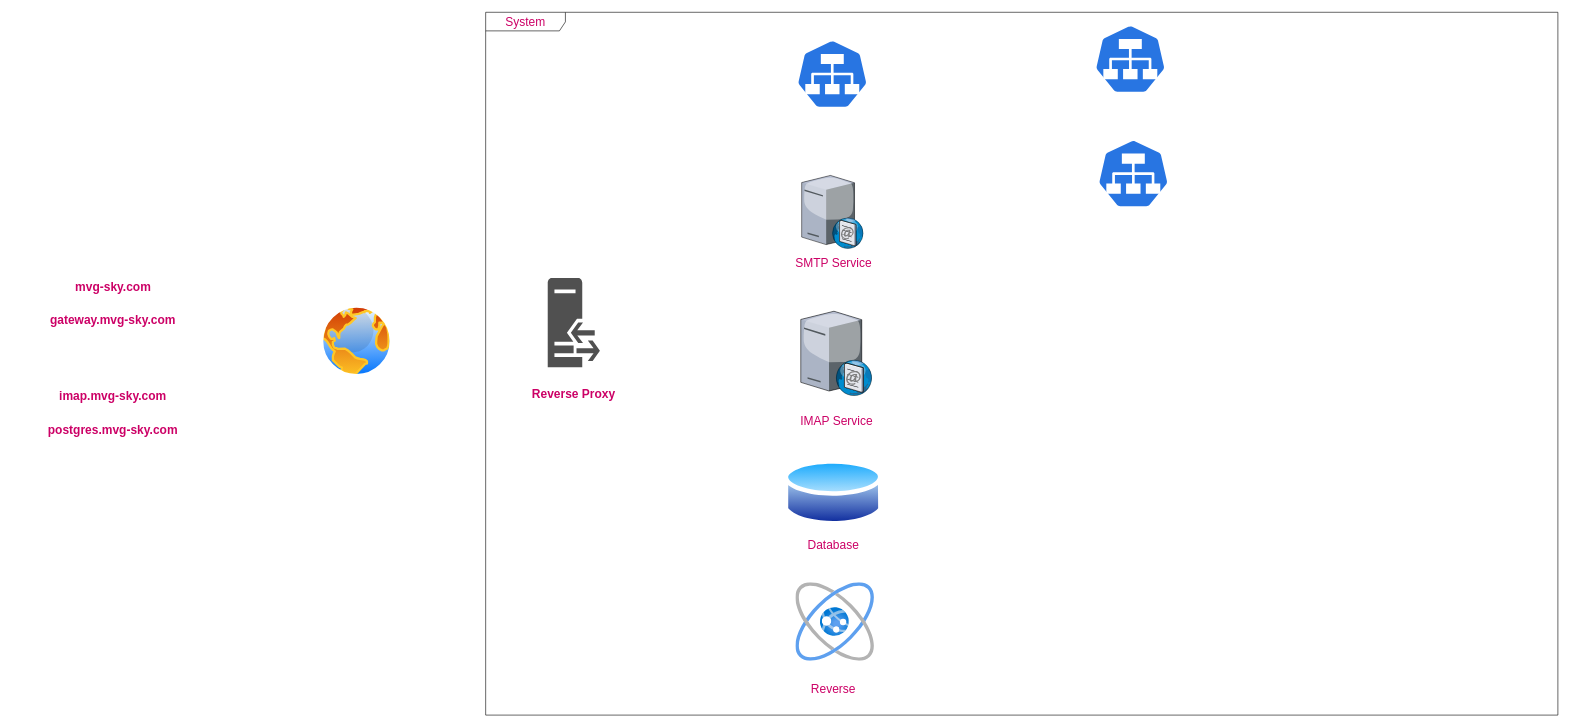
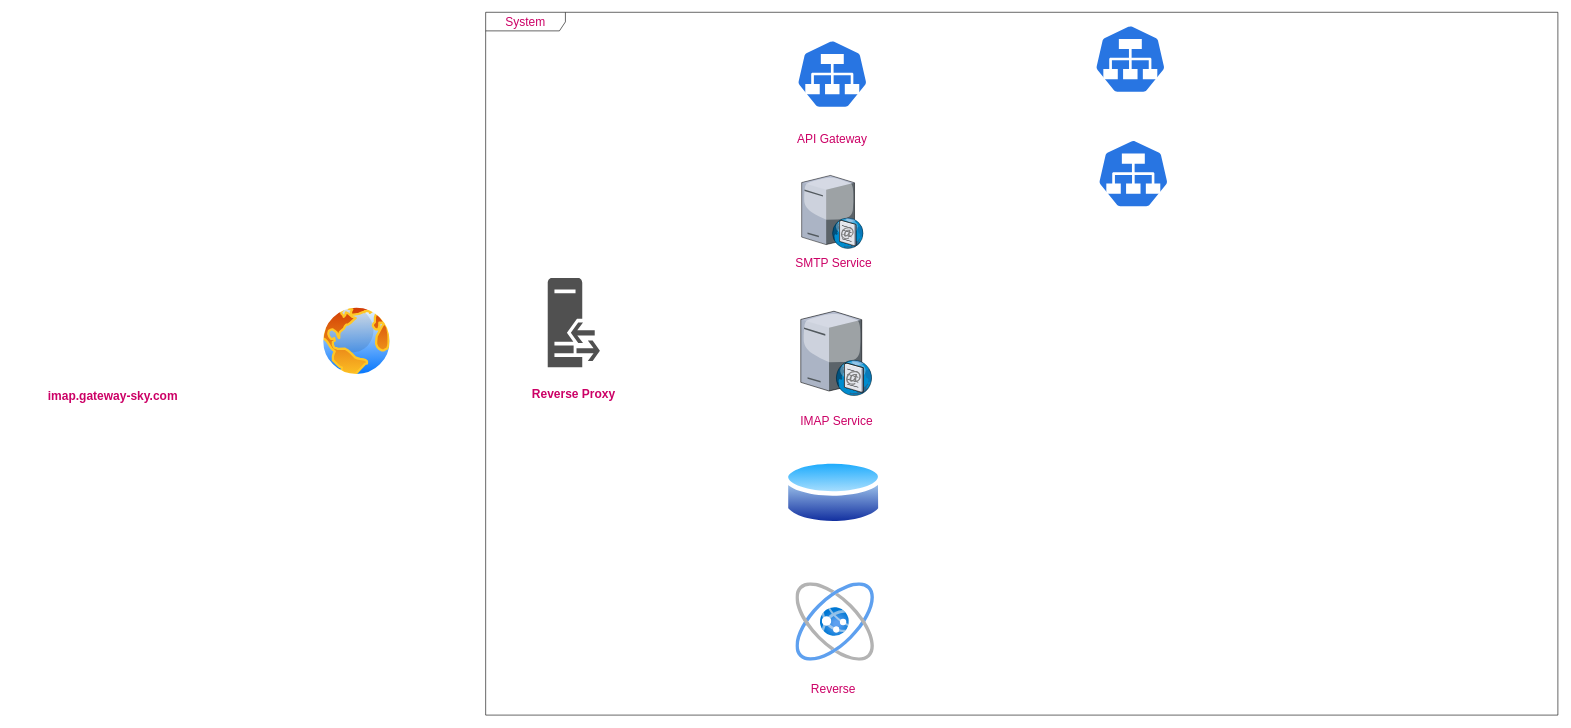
+ <mxCell id="23" value="API Gateway" style="text;html=1;strokeColor=none;fillColor=none;align=center;verticalAlign=middle;whiteSpace=wrap;rounded=0;fontSize=20;fontColor=#CC0066;" vertex="1" parent="21"><mxGeometry y="149" width="170" height="32" as="geometry" /></mxCell>
- <mxCell id="12" value="&lt;font size=&quot;1&quot; color=&quot;#cc0066&quot;&gt;&lt;b style=&quot;font-size: 20px&quot;&gt;mvg-sky.com&lt;/b&gt;&lt;/font&gt;" style="text;html=1;strokeColor=none;fillColor=none;align=center;verticalAlign=middle;whiteSpace=wrap;rounded=0;" vertex="1" parent="9"><mxGeometry x="94.5" width="146" height="39" as="geometry" /></mxCell>
- <mxCell id="14" value="&lt;font size=&quot;1&quot; color=&quot;#cc0066&quot;&gt;&lt;b style=&quot;font-size: 20px&quot;&gt;gateway.mvg-sky.com&lt;/b&gt;&lt;/font&gt;" style="text;html=1;strokeColor=none;fillColor=none;align=center;verticalAlign=middle;whiteSpace=wrap;rounded=0;" vertex="1" parent="9"><mxGeometry y="50" width="335" height="48" as="geometry" /></mxCell>
- <mxCell id="13" value="&lt;font size=&quot;1&quot; color=&quot;#cc0066&quot;&gt;&lt;b style=&quot;font-size: 20px&quot;&gt;imap.mvg-sky.com&lt;/b&gt;&lt;/font&gt;" style="text;html=1;strokeColor=none;fillColor=none;align=center;verticalAlign=middle;whiteSpace=wrap;rounded=0;" vertex="1" parent="9"><mxGeometry x="43" y="180" width="249" height="42" as="geometry" /></mxCell>
+ <mxCell id="13" value="&lt;font size=&quot;1&quot; color=&quot;#cc0066&quot;&gt;&lt;b style=&quot;font-size: 20px&quot;&gt;imap.gateway-sky.com&lt;/b&gt;&lt;/font&gt;" style="text;html=1;strokeColor=none;fillColor=none;align=center;verticalAlign=middle;whiteSpace=wrap;rounded=0;" vertex="1" parent="9"><mxGeometry x="43" y="180" width="249" height="42" as="geometry" /></mxCell>
- <mxCell id="11" value="&lt;font size=&quot;1&quot; color=&quot;#cc0066&quot;&gt;&lt;b style=&quot;font-size: 20px&quot;&gt;postgres.mvg-sky.com&lt;/b&gt;&lt;/font&gt;" style="text;html=1;strokeColor=none;fillColor=none;align=center;verticalAlign=middle;whiteSpace=wrap;rounded=0;" vertex="1" parent="9"><mxGeometry x="43" y="237.5" width="249" height="42" as="geometry" /></mxCell>
- <mxCell id="16" value="Database" style="text;html=1;strokeColor=none;fillColor=none;align=center;verticalAlign=middle;whiteSpace=wrap;rounded=0;fontSize=20;fontColor=#CC0066;" vertex="1" parent="15"><mxGeometry y="132" width="170" height="32" as="geometry" /></mxCell>
